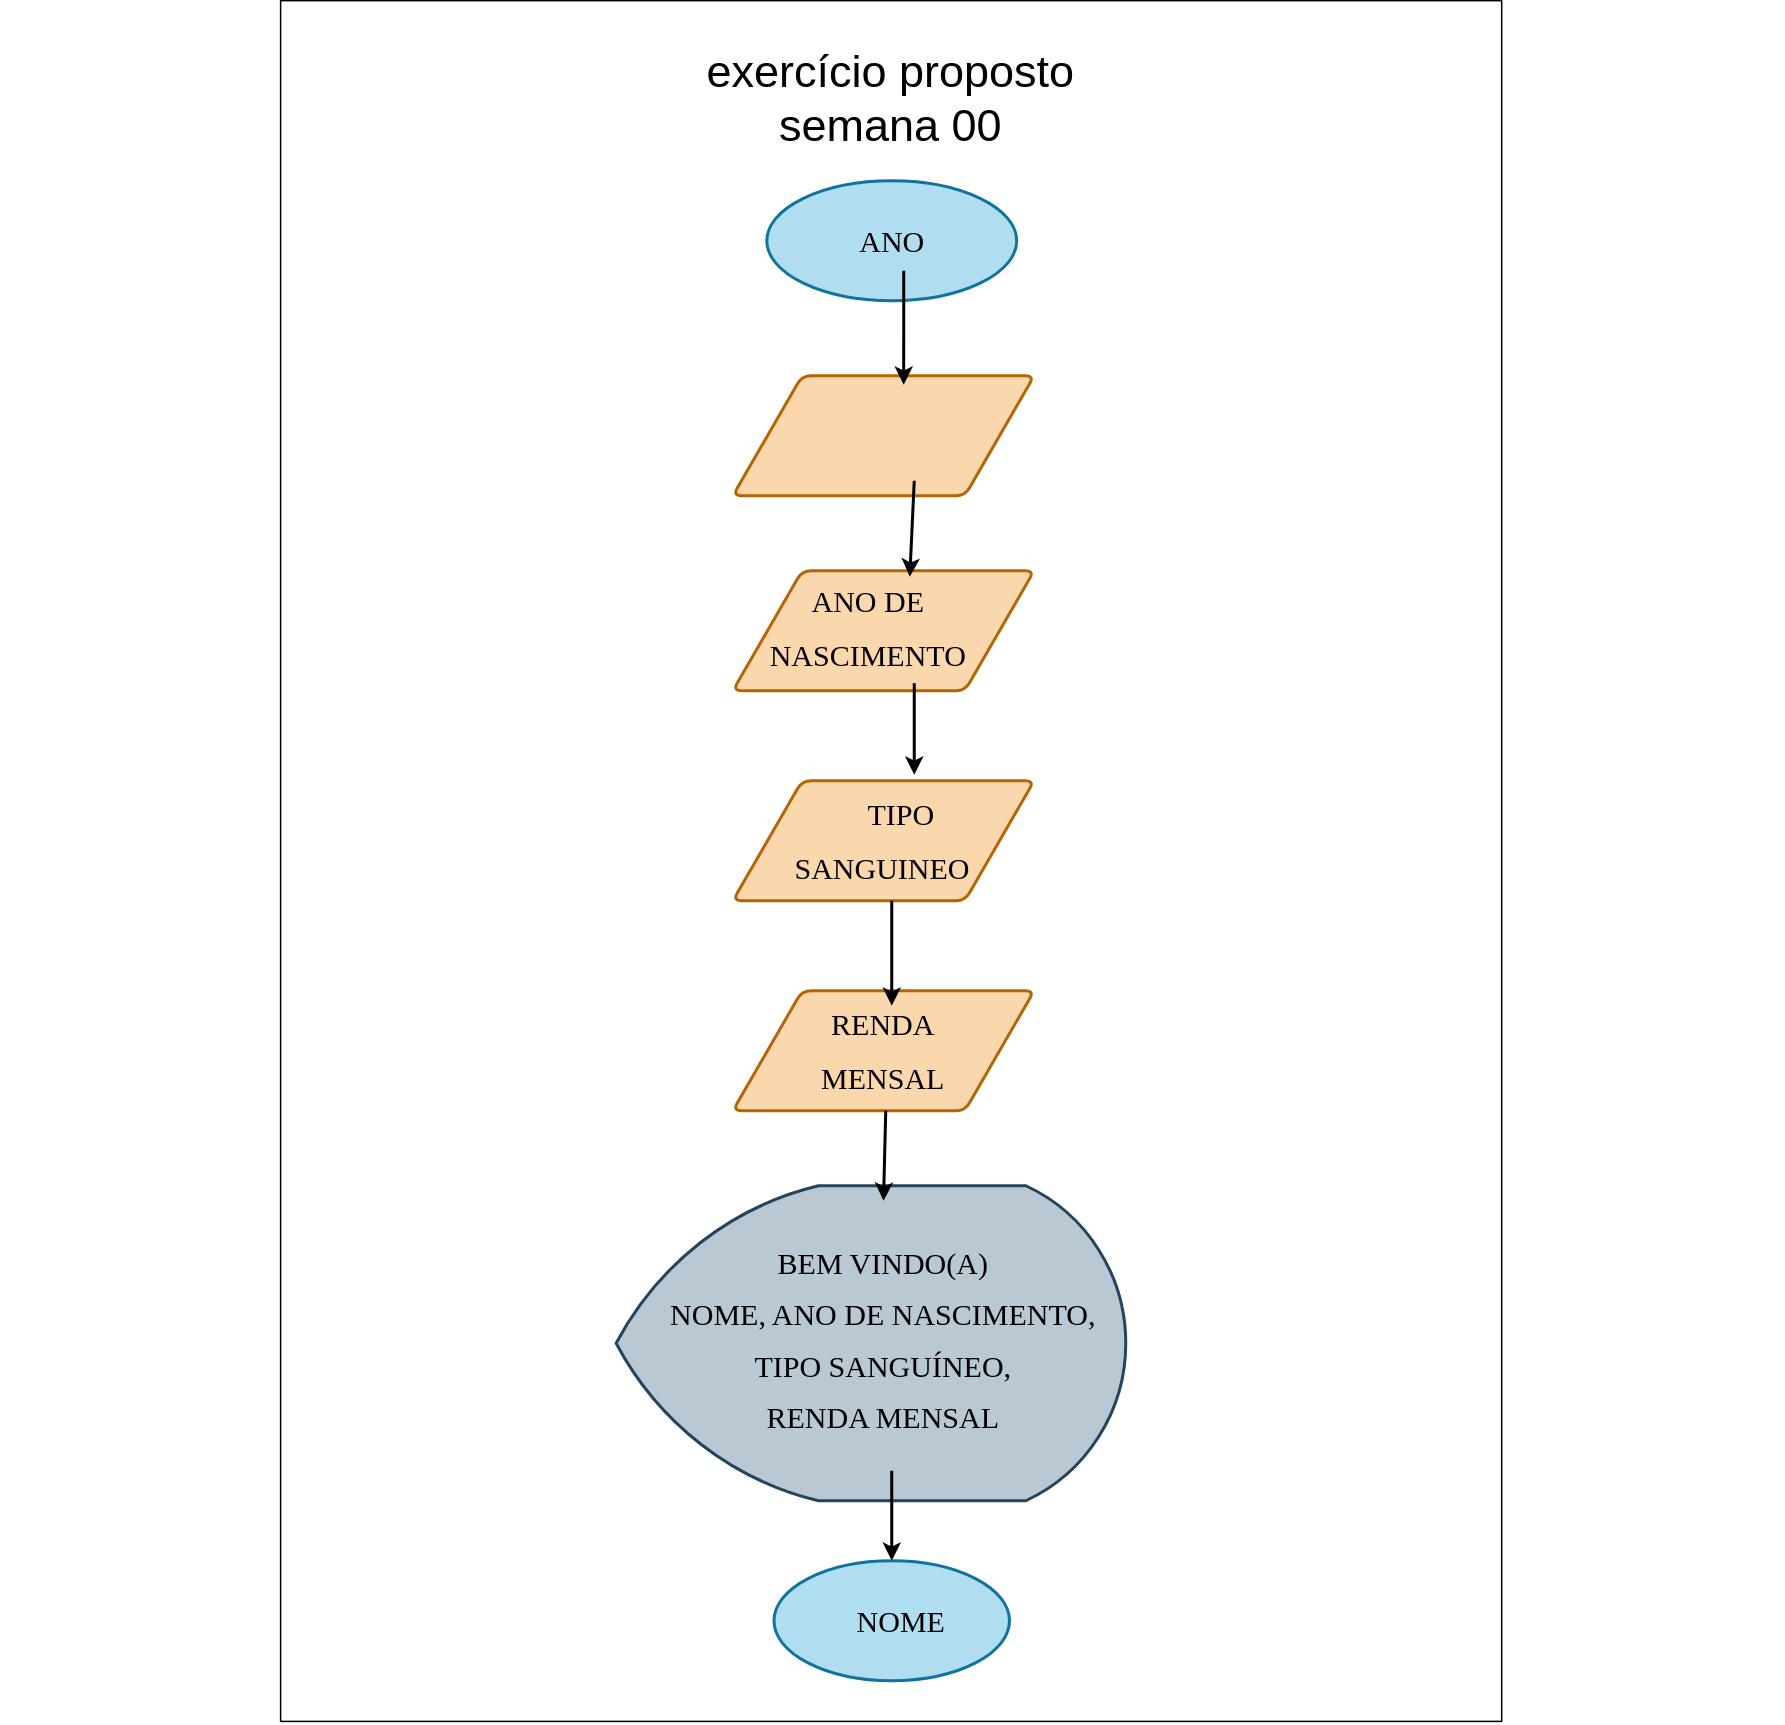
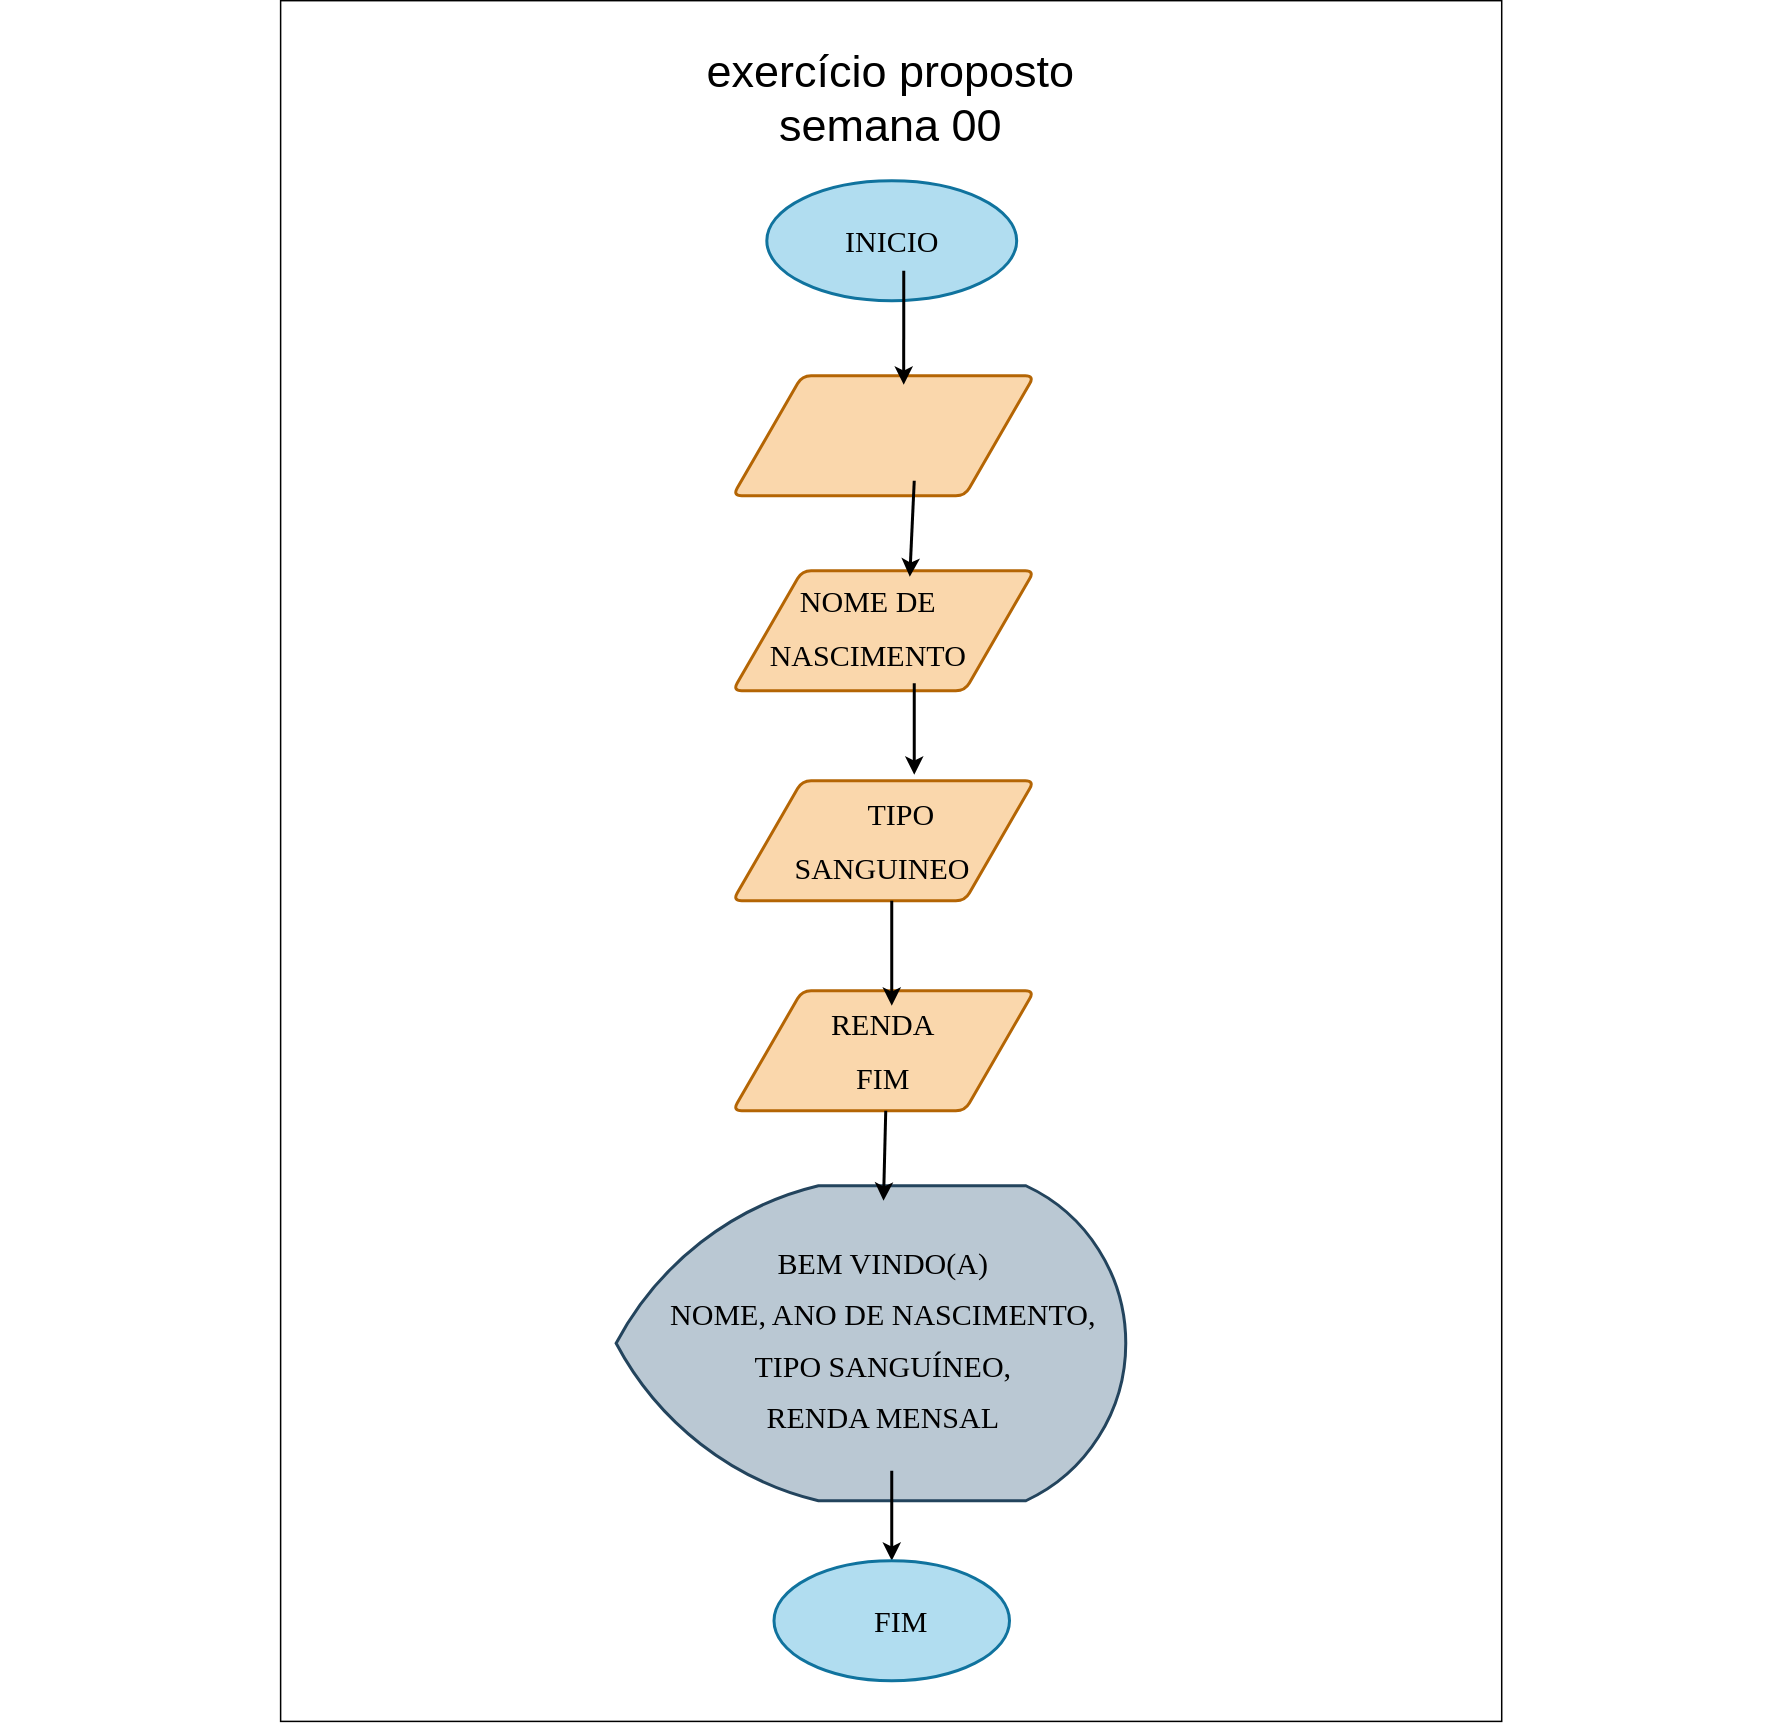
- <mxCell id="25" value="&lt;p&gt;&lt;font face=&quot;Verdana&quot; style=&quot;font-size: 20px;&quot;&gt;ANO&lt;/font&gt;&lt;/p&gt;" style="text;html=1;align=center;verticalAlign=middle;whiteSpace=wrap;rounded=0;" vertex="1" parent="23"><mxGeometry y="22.857" width="211" height="34.286" as="geometry" /></mxCell>
+ <mxCell id="25" value="&lt;p&gt;&lt;font face=&quot;Verdana&quot; style=&quot;font-size: 20px;&quot;&gt;INICIO&lt;/font&gt;&lt;/p&gt;" style="text;html=1;align=center;verticalAlign=middle;whiteSpace=wrap;rounded=0;" vertex="1" parent="23"><mxGeometry y="22.857" width="211" height="34.286" as="geometry" /></mxCell>
- <mxCell id="14" value="&lt;p&gt;&lt;font face=&quot;Verdana&quot; style=&quot;font-size: 20px;&quot;&gt;ANO DE&lt;/font&gt;&lt;/p&gt;&lt;p&gt;&lt;font face=&quot;Verdana&quot; style=&quot;font-size: 20px;&quot;&gt;NASCIMENTO&lt;/font&gt;&lt;/p&gt;" style="text;html=1;align=center;verticalAlign=middle;whiteSpace=wrap;rounded=0;" vertex="1" parent="12"><mxGeometry x="10" width="161" height="75" as="geometry" /></mxCell>
+ <mxCell id="14" value="&lt;p&gt;&lt;font face=&quot;Verdana&quot; style=&quot;font-size: 20px;&quot;&gt;NOME DE&lt;/font&gt;&lt;/p&gt;&lt;p&gt;&lt;font face=&quot;Verdana&quot; style=&quot;font-size: 20px;&quot;&gt;NASCIMENTO&lt;/font&gt;&lt;/p&gt;" style="text;html=1;align=center;verticalAlign=middle;whiteSpace=wrap;rounded=0;" vertex="1" parent="12"><mxGeometry x="10" width="161" height="75" as="geometry" /></mxCell>
- <mxCell id="10" value="&lt;p&gt;&lt;font face=&quot;Verdana&quot; style=&quot;font-size: 20px;&quot;&gt;RENDA&lt;/font&gt;&lt;/p&gt;&lt;p&gt;&lt;font face=&quot;Verdana&quot; style=&quot;font-size: 20px;&quot;&gt;MENSAL&lt;/font&gt;&lt;/p&gt;" style="text;html=1;align=center;verticalAlign=middle;whiteSpace=wrap;rounded=0;" vertex="1" parent="8"><mxGeometry x="36" width="129" height="80" as="geometry" /></mxCell>
+ <mxCell id="10" value="&lt;p&gt;&lt;font face=&quot;Verdana&quot; style=&quot;font-size: 20px;&quot;&gt;RENDA&lt;/font&gt;&lt;/p&gt;&lt;p&gt;&lt;font face=&quot;Verdana&quot; style=&quot;font-size: 20px;&quot;&gt;FIM&lt;/font&gt;&lt;/p&gt;" style="text;html=1;align=center;verticalAlign=middle;whiteSpace=wrap;rounded=0;" vertex="1" parent="8"><mxGeometry x="36" width="129" height="80" as="geometry" /></mxCell>
- <mxCell id="29" value="&lt;p&gt;&lt;font face=&quot;Verdana&quot; style=&quot;font-size: 20px;&quot;&gt;NOME&lt;/font&gt;&lt;/p&gt;" style="text;html=1;align=center;verticalAlign=middle;whiteSpace=wrap;rounded=0;" vertex="1" parent="27"><mxGeometry x="45.228" y="25" width="79.02" height="30" as="geometry" /></mxCell>
+ <mxCell id="29" value="&lt;p&gt;&lt;font face=&quot;Verdana&quot; style=&quot;font-size: 20px;&quot;&gt;FIM&lt;/font&gt;&lt;/p&gt;" style="text;html=1;align=center;verticalAlign=middle;whiteSpace=wrap;rounded=0;" vertex="1" parent="27"><mxGeometry x="45.228" y="25" width="79.02" height="30" as="geometry" /></mxCell>
